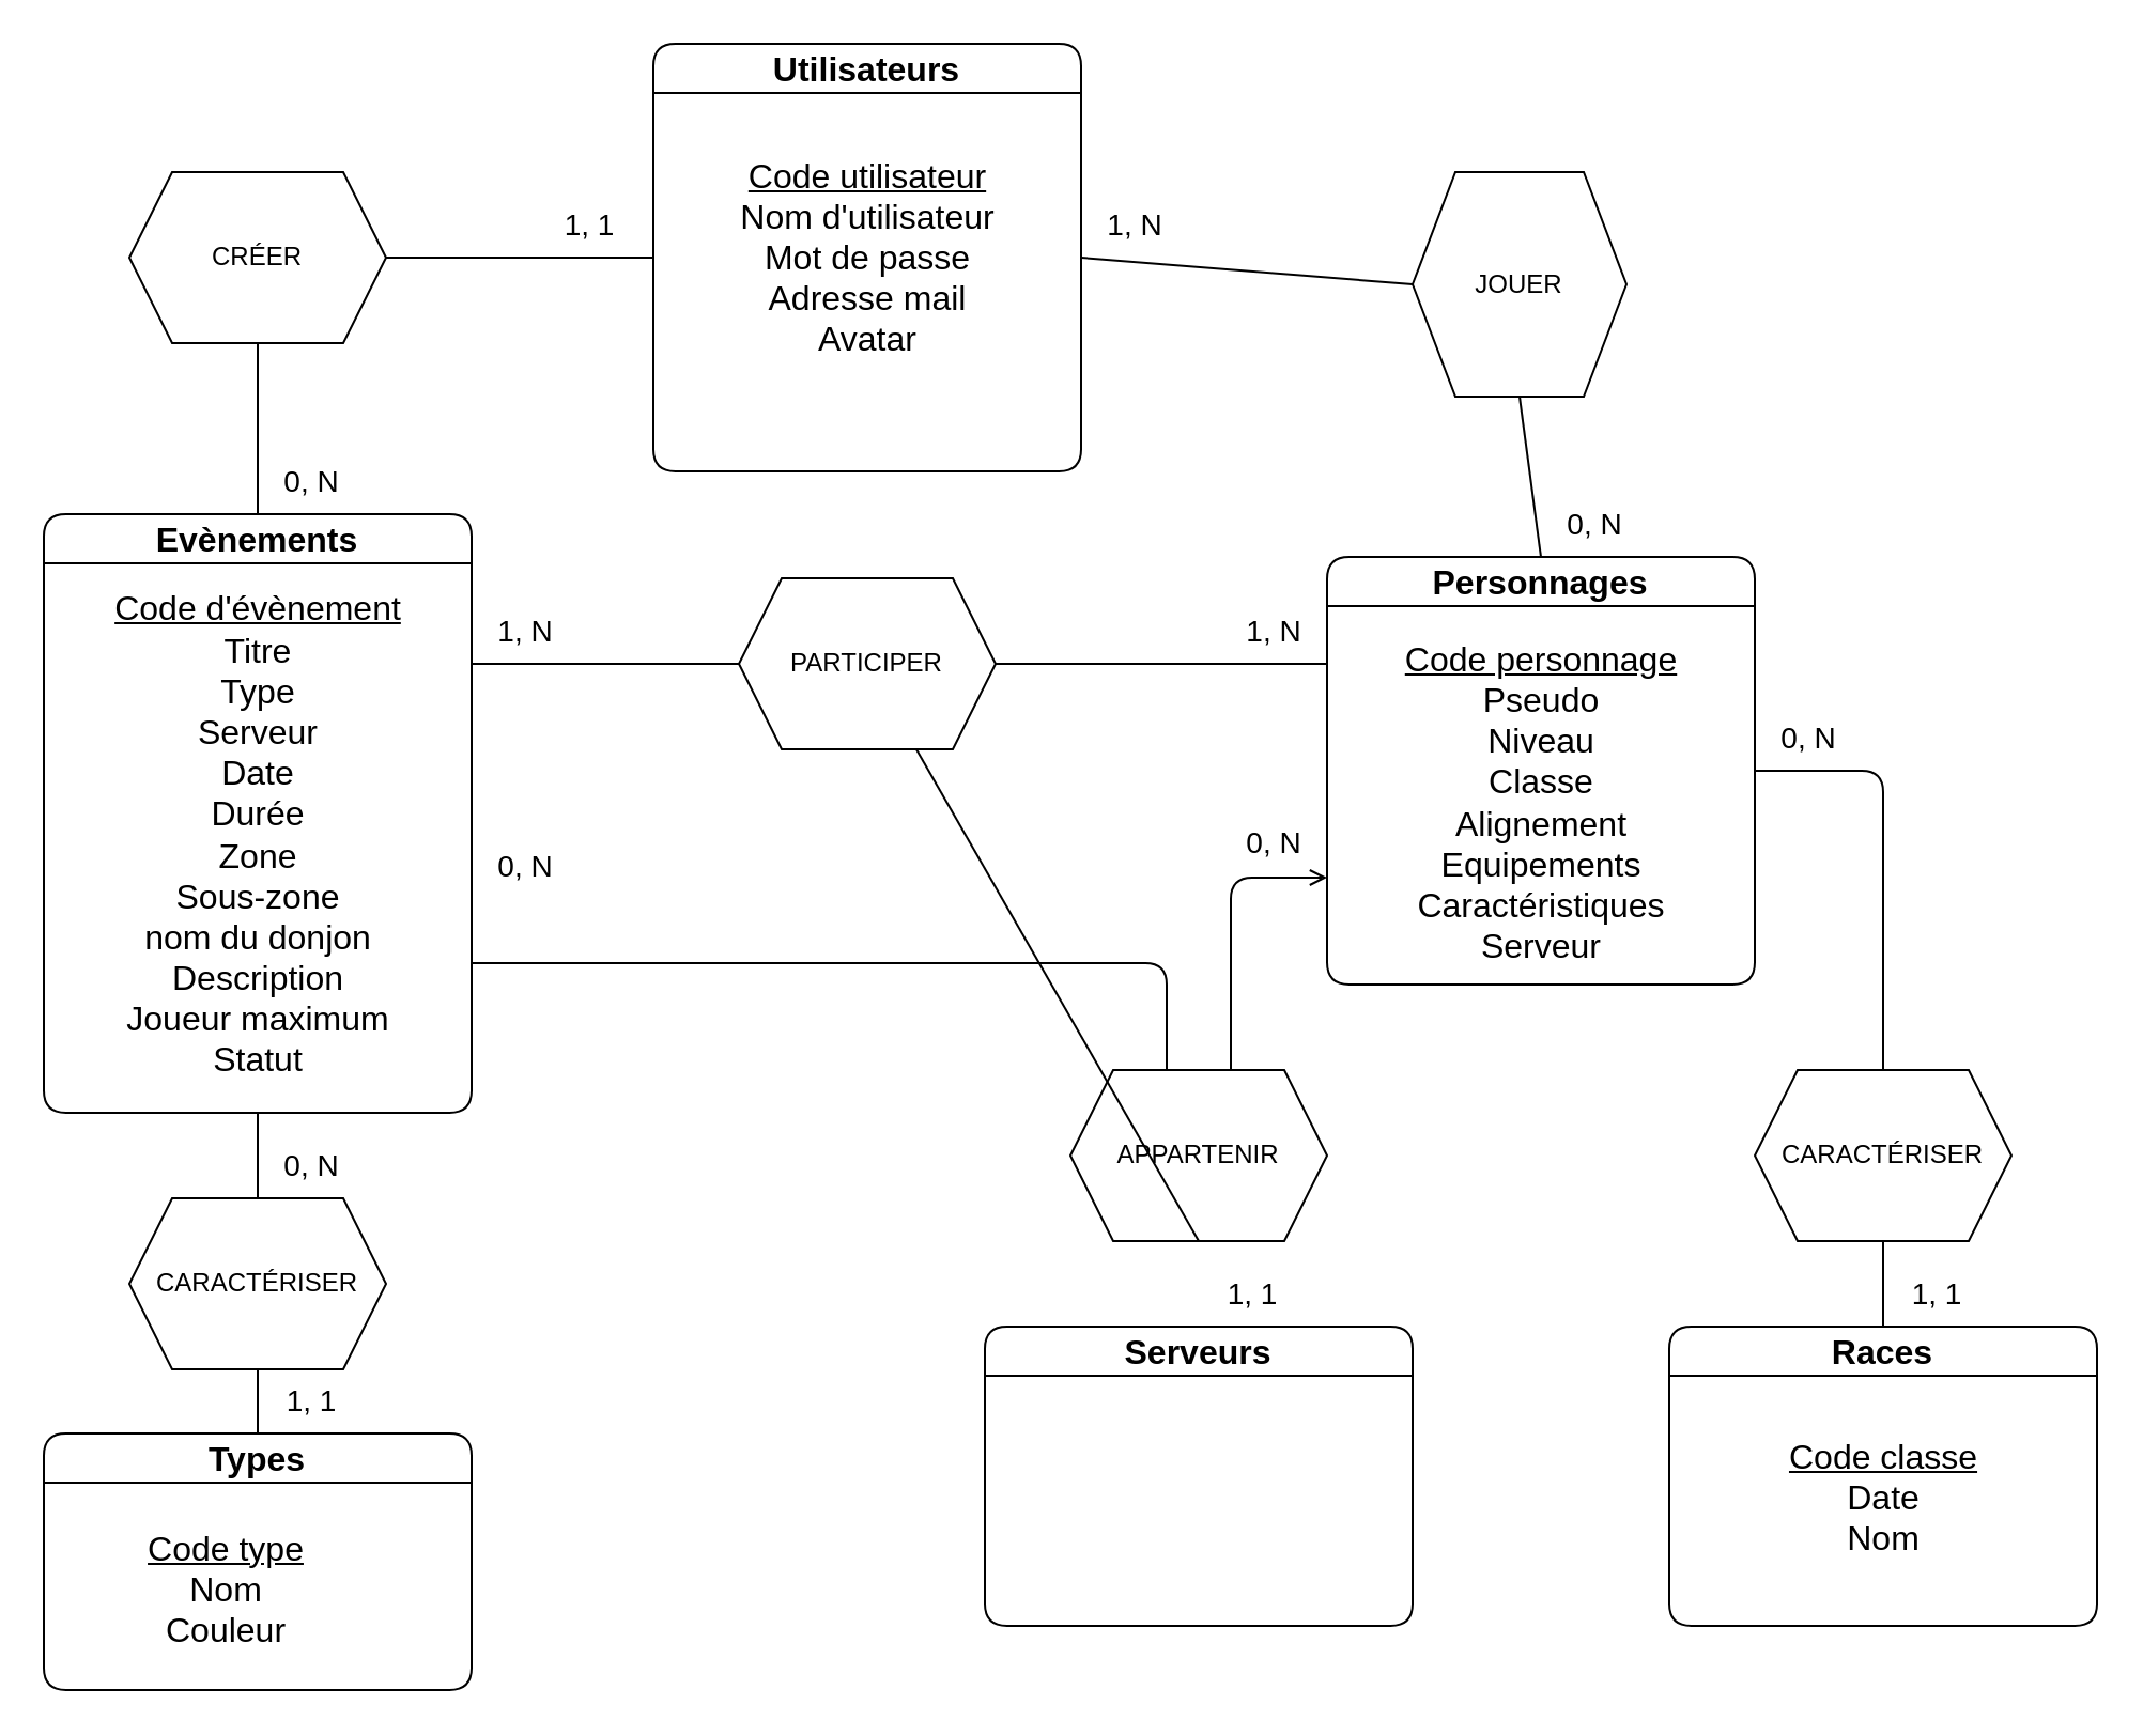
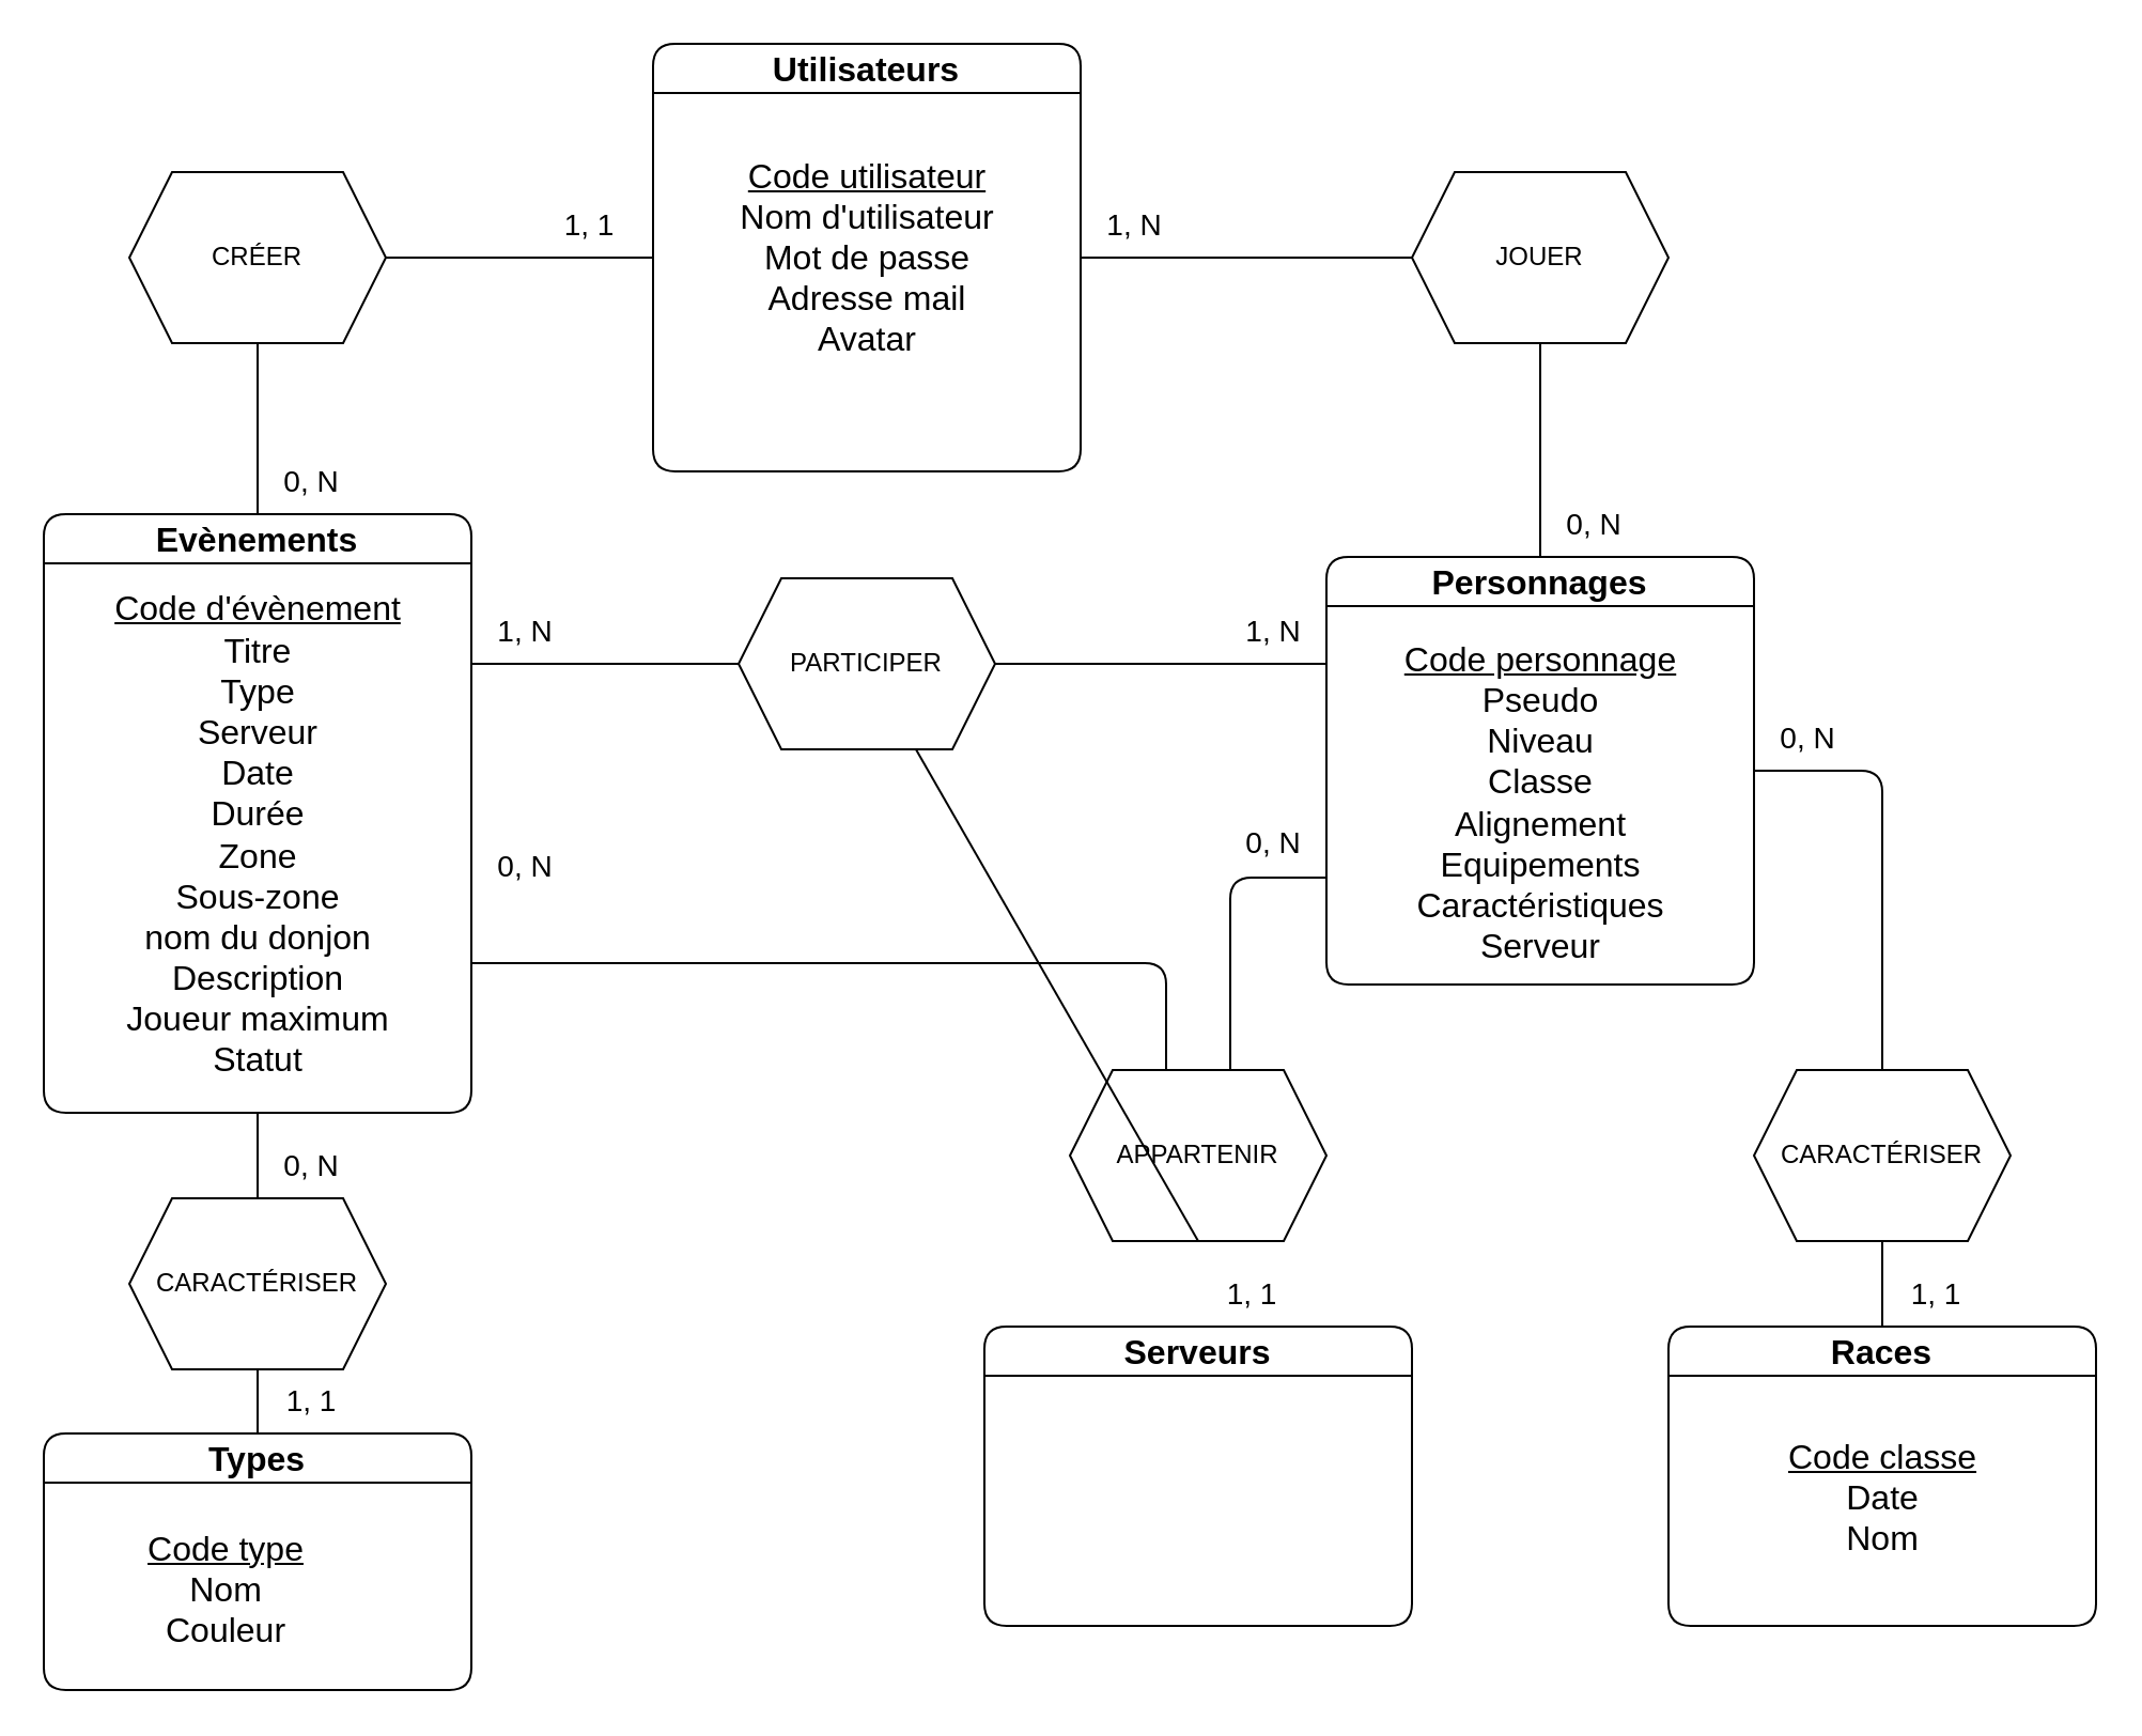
- <mxCell id="26" value="JOUER" style="shape=hexagon;perimeter=hexagonPerimeter2;whiteSpace=wrap;html=1;fixedSize=1;fillColor=none;" parent="1" vertex="1"><mxGeometry x="660" y="80" width="100" height="105" as="geometry" /></mxCell>
+ <mxCell id="26" value="JOUER" style="shape=hexagon;perimeter=hexagonPerimeter2;whiteSpace=wrap;html=1;fixedSize=1;fillColor=none;" parent="1" vertex="1"><mxGeometry x="660" y="80" width="120" height="80" as="geometry" /></mxCell>
- <mxCell id="14" value="" style="endArrow=open;html=1;exitX=0.625;exitY=0;exitDx=0;exitDy=0;entryX=0;entryY=0.75;entryDx=0;entryDy=0;" parent="1" source="13" target="2" edge="1"><mxGeometry width="50" height="50" relative="1" as="geometry"><mxPoint x="580" y="498" as="sourcePoint" /><mxPoint x="580" y="360" as="targetPoint" /><Array as="points"><mxPoint x="575" y="410" /></Array></mxGeometry></mxCell>
+ <mxCell id="14" value="" style="endArrow=none;html=1;exitX=0.625;exitY=0;exitDx=0;exitDy=0;entryX=0;entryY=0.75;entryDx=0;entryDy=0;" parent="1" source="13" target="2" edge="1"><mxGeometry width="50" height="50" relative="1" as="geometry"><mxPoint x="580" y="498" as="sourcePoint" /><mxPoint x="580" y="360" as="targetPoint" /><Array as="points"><mxPoint x="575" y="410" /></Array></mxGeometry></mxCell>
